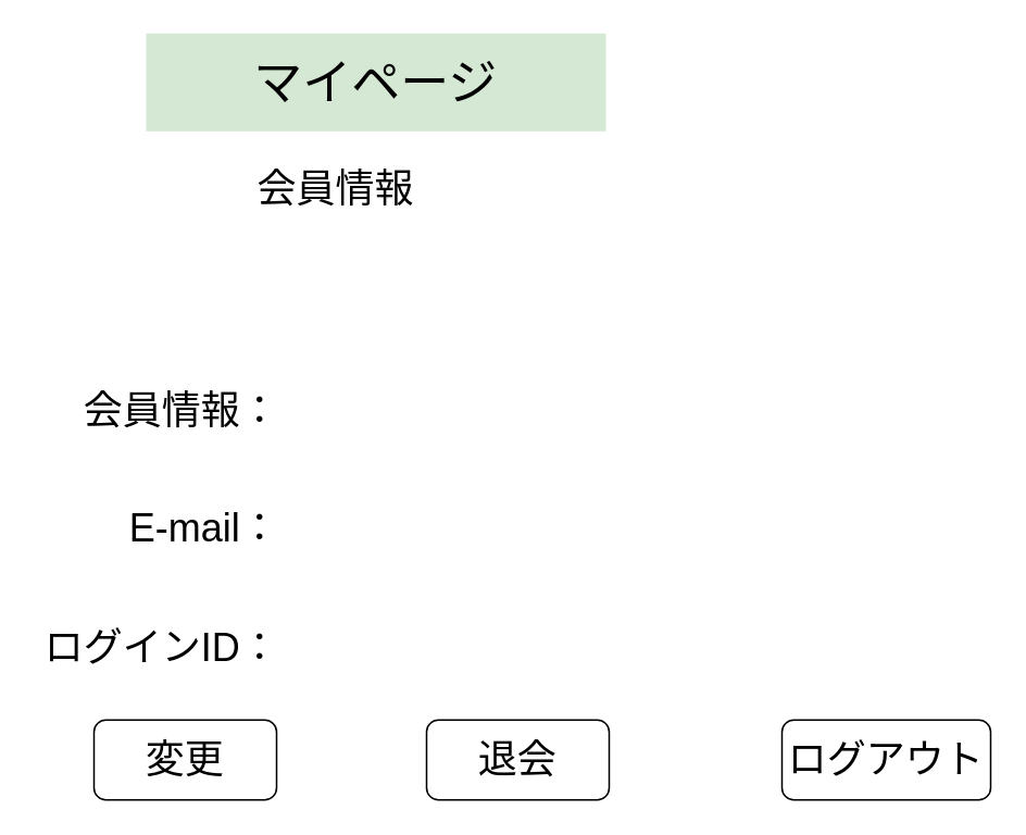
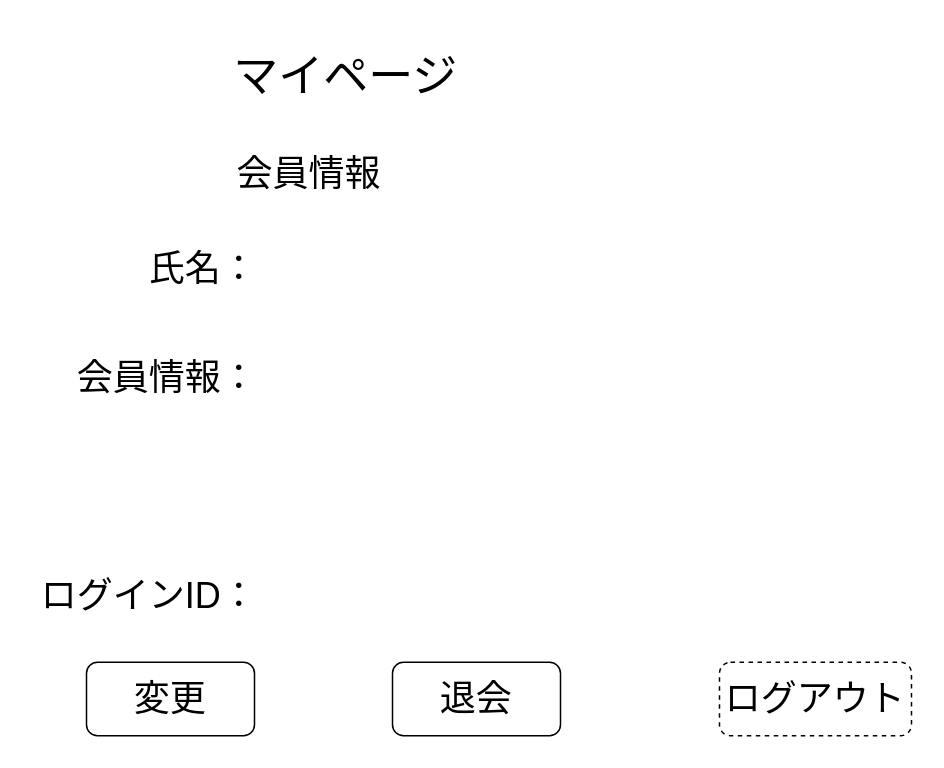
- <mxCell id="2" value="&lt;font style=&quot;font-size: 30px&quot;&gt;マイページ&lt;/font&gt;" style="rounded=0;whiteSpace=wrap;html=1;strokeColor=none;fillColor=#d5e8d4;" vertex="1" parent="1"><mxGeometry x="89" y="20" width="282" height="60" as="geometry" /></mxCell>
+ <mxCell id="2" value="&lt;font style=&quot;font-size: 30px&quot;&gt;マイページ&lt;/font&gt;" style="rounded=0;whiteSpace=wrap;html=1;strokeColor=none;" vertex="1" parent="1"><mxGeometry x="89" y="20" width="282" height="60" as="geometry" /></mxCell>
+ <mxCell id="7" value="氏名：" style="rounded=0;whiteSpace=wrap;html=1;fontSize=24;align=right;strokeColor=none;" vertex="1" parent="1"><mxGeometry x="52.5" y="153" width="120" height="51" as="geometry" /></mxCell>
- <mxCell id="6" value="E-mail：" style="rounded=0;whiteSpace=wrap;html=1;fontSize=24;align=right;strokeColor=none;" vertex="1" parent="1"><mxGeometry x="52.5" y="298" width="120" height="51" as="geometry" /></mxCell>
- <mxCell id="10" value="ログアウト" style="rounded=1;whiteSpace=wrap;html=1;fontSize=24;" vertex="1" parent="1"><mxGeometry x="479" y="441" width="128" height="49" as="geometry" /></mxCell>
+ <mxCell id="10" value="ログアウト" style="rounded=1;whiteSpace=wrap;html=1;fontSize=24;dashed=1;" vertex="1" parent="1"><mxGeometry x="479" y="441" width="128" height="49" as="geometry" /></mxCell>
